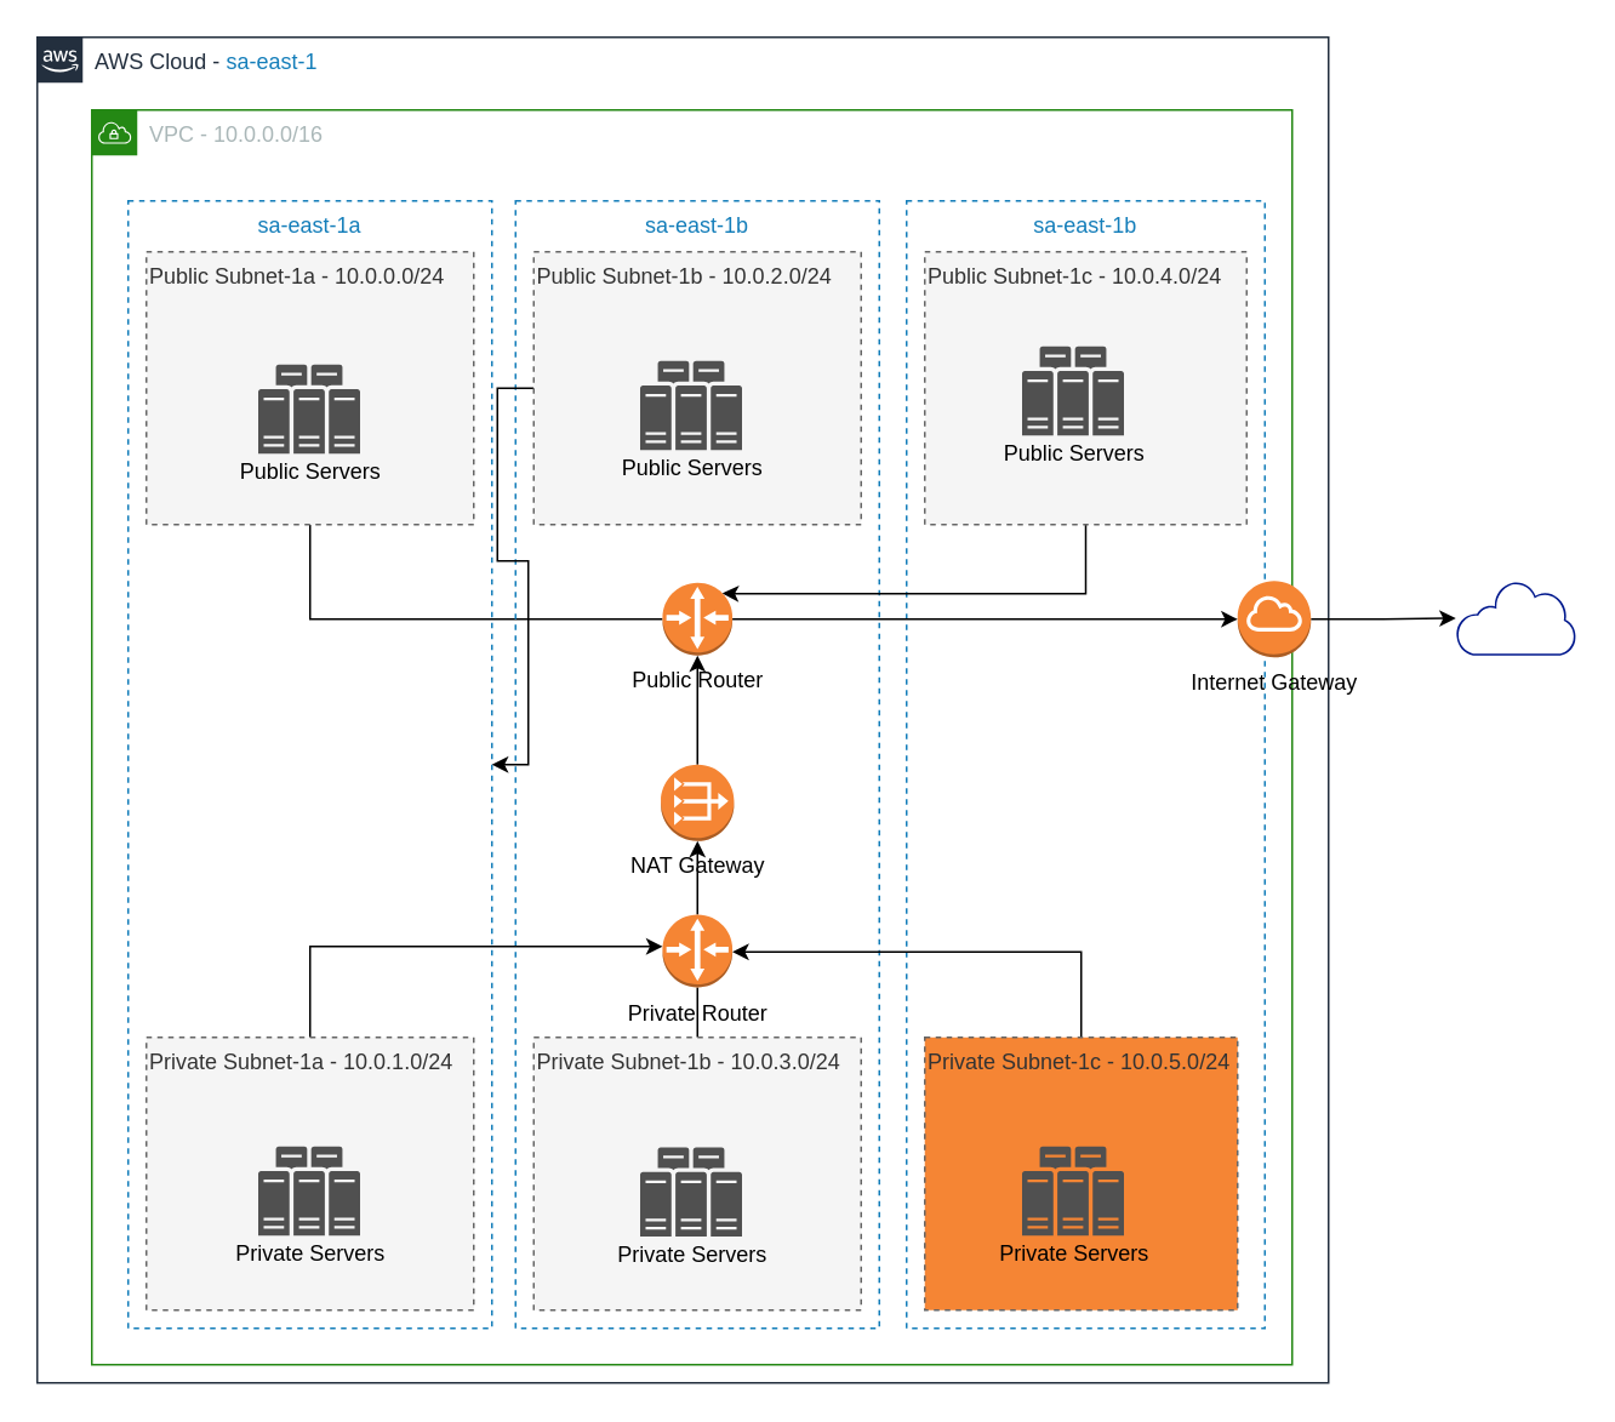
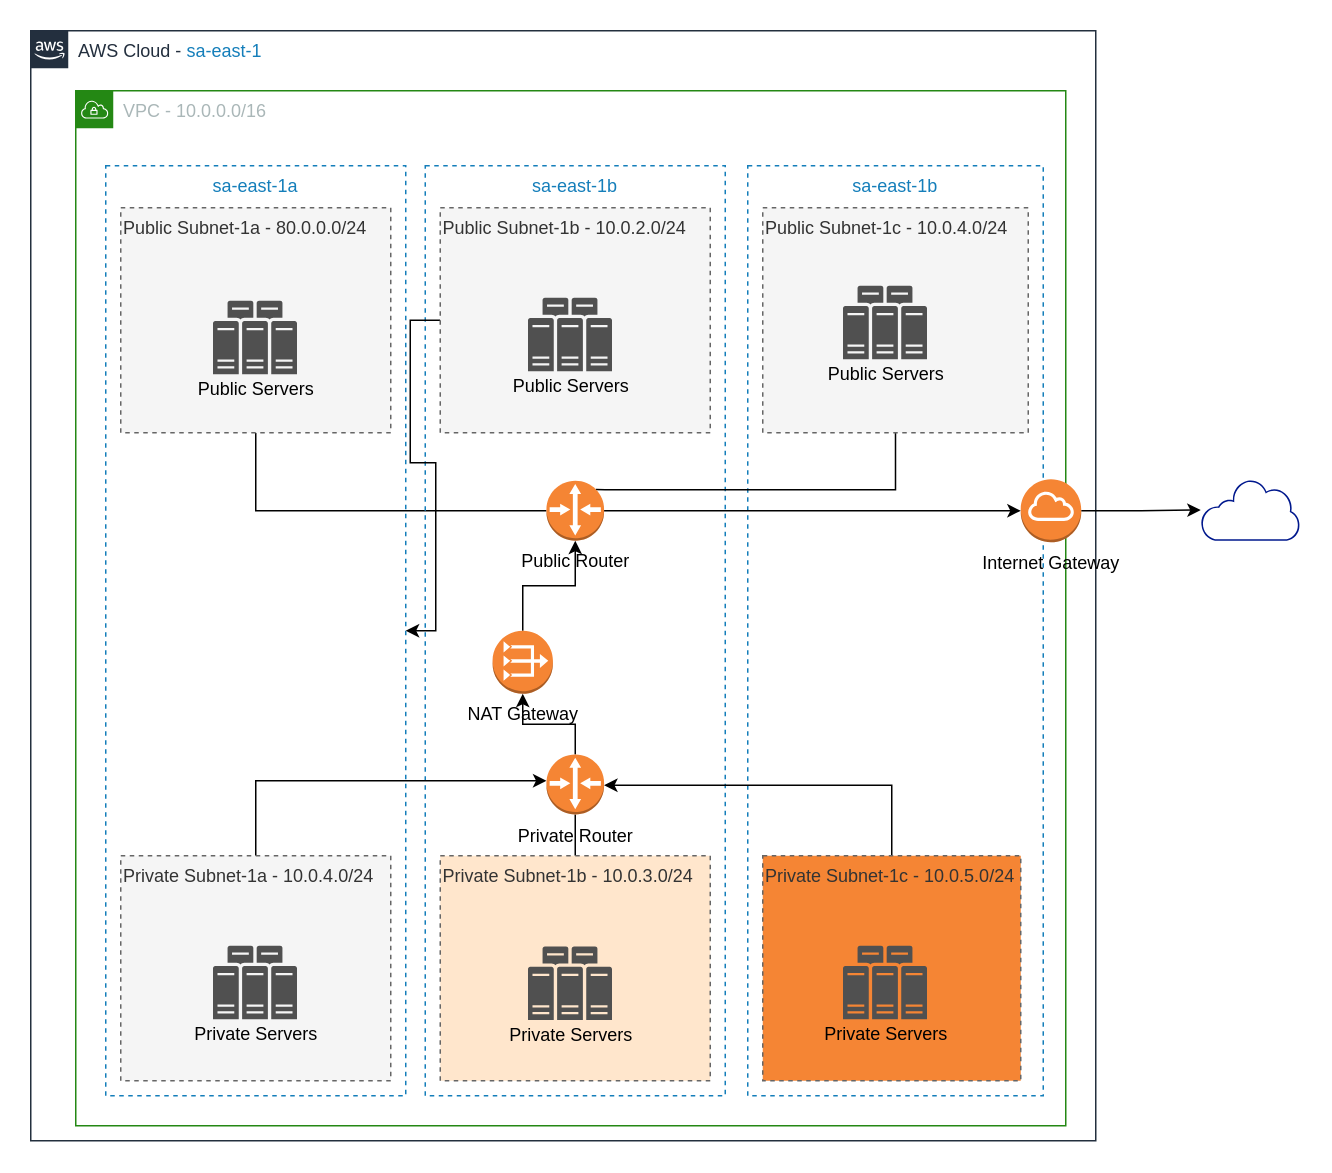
- <mxCell id="6" value="Public Subnet-1a - 10.0.0.0/24" style="fillColor=#f5f5f5;strokeColor=#666666;dashed=1;verticalAlign=top;fontStyle=0;fontColor=#333333;align=left;" parent="1" vertex="1"><mxGeometry x="80" y="138" width="180" height="150" as="geometry" /></mxCell>
+ <mxCell id="6" value="Public Subnet-1a - 80.0.0.0/24" style="fillColor=#f5f5f5;strokeColor=#666666;dashed=1;verticalAlign=top;fontStyle=0;fontColor=#333333;align=left;" parent="1" vertex="1"><mxGeometry x="80" y="138" width="180" height="150" as="geometry" /></mxCell>
- <mxCell id="30" style="edgeStyle=orthogonalEdgeStyle;rounded=0;orthogonalLoop=1;jettySize=auto;html=1;entryX=0.855;entryY=0.145;entryDx=0;entryDy=0;entryPerimeter=0;" edge="1" parent="1" source="31" target="45"><mxGeometry relative="1" as="geometry"><Array as="points"><mxPoint x="596" y="326" /><mxPoint x="403" y="326" /></Array></mxGeometry></mxCell>
+ <mxCell id="30" style="edgeStyle=orthogonalEdgeStyle;rounded=0;orthogonalLoop=1;jettySize=auto;html=1;entryX=0.855;entryY=0.145;entryDx=0;entryDy=0;entryPerimeter=0;endArrow=none;" edge="1" parent="1" source="31" target="45"><mxGeometry relative="1" as="geometry"><Array as="points"><mxPoint x="596" y="326" /><mxPoint x="403" y="326" /></Array></mxGeometry></mxCell>
- <mxCell id="39" value="NAT Gateway" style="outlineConnect=0;dashed=0;verticalLabelPosition=bottom;verticalAlign=top;align=center;html=1;shape=mxgraph.aws3.vpc_nat_gateway;fillColor=#F58534;gradientColor=none;" vertex="1" parent="1"><mxGeometry x="362.87" y="420" width="40.25" height="42" as="geometry" /></mxCell>
+ <mxCell id="39" value="NAT Gateway" style="outlineConnect=0;dashed=0;verticalLabelPosition=bottom;verticalAlign=top;align=center;html=1;shape=mxgraph.aws3.vpc_nat_gateway;fillColor=#F58534;gradientColor=none;" vertex="1" parent="1"><mxGeometry x="327.87" y="420" width="40.25" height="42" as="geometry" /></mxCell>
- <mxCell id="13" value="Private Subnet-1a - 10.0.1.0/24" style="fillColor=#f5f5f5;strokeColor=#666666;dashed=1;verticalAlign=top;fontStyle=0;fontColor=#333333;align=left;" parent="1" vertex="1"><mxGeometry x="80" y="570" width="180" height="150" as="geometry" /></mxCell>
+ <mxCell id="13" value="Private Subnet-1a - 10.0.4.0/24" style="fillColor=#f5f5f5;strokeColor=#666666;dashed=1;verticalAlign=top;fontStyle=0;fontColor=#333333;align=left;" parent="1" vertex="1"><mxGeometry x="80" y="570" width="180" height="150" as="geometry" /></mxCell>
- <mxCell id="9" value="Private Subnet-1b - 10.0.3.0/24" style="fillColor=#f5f5f5;strokeColor=#666666;dashed=1;verticalAlign=top;fontStyle=0;fontColor=#333333;align=left;" parent="1" vertex="1"><mxGeometry x="293" y="570" width="180" height="150" as="geometry" /></mxCell>
+ <mxCell id="9" value="Private Subnet-1b - 10.0.3.0/24" style="fillColor=#ffe6cc;strokeColor=#666666;dashed=1;verticalAlign=top;fontStyle=0;fontColor=#333333;align=left;" parent="1" vertex="1"><mxGeometry x="293" y="570" width="180" height="150" as="geometry" /></mxCell>
